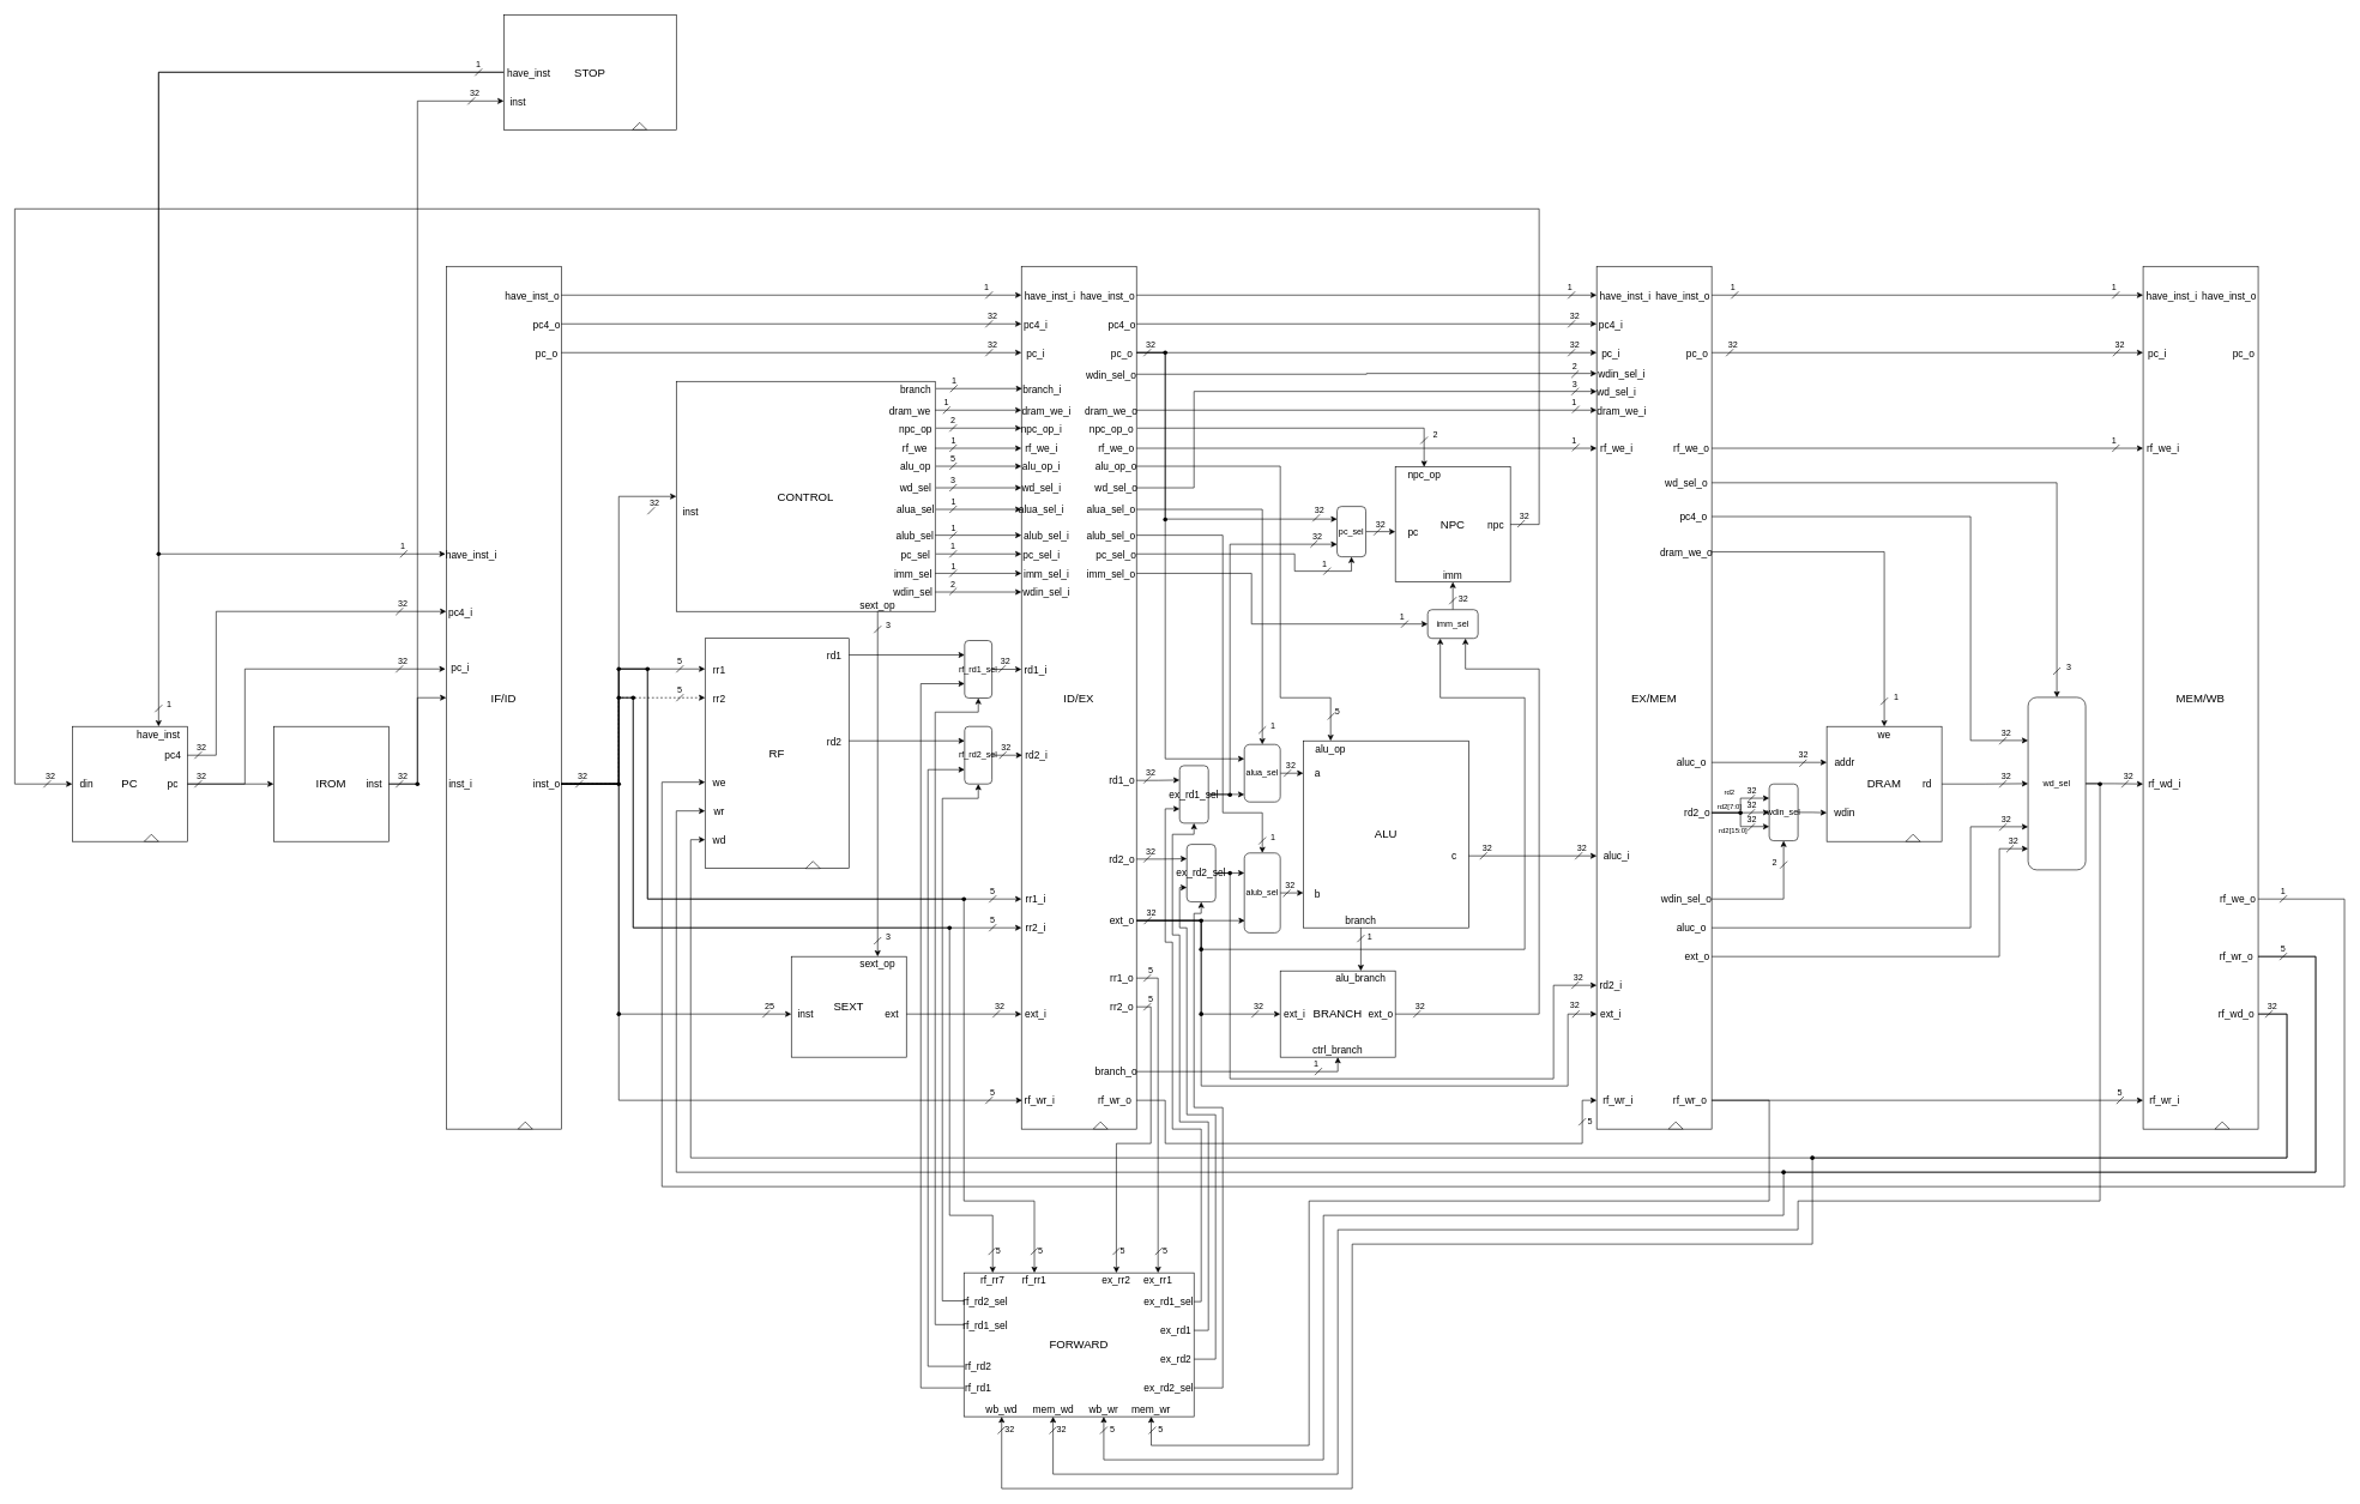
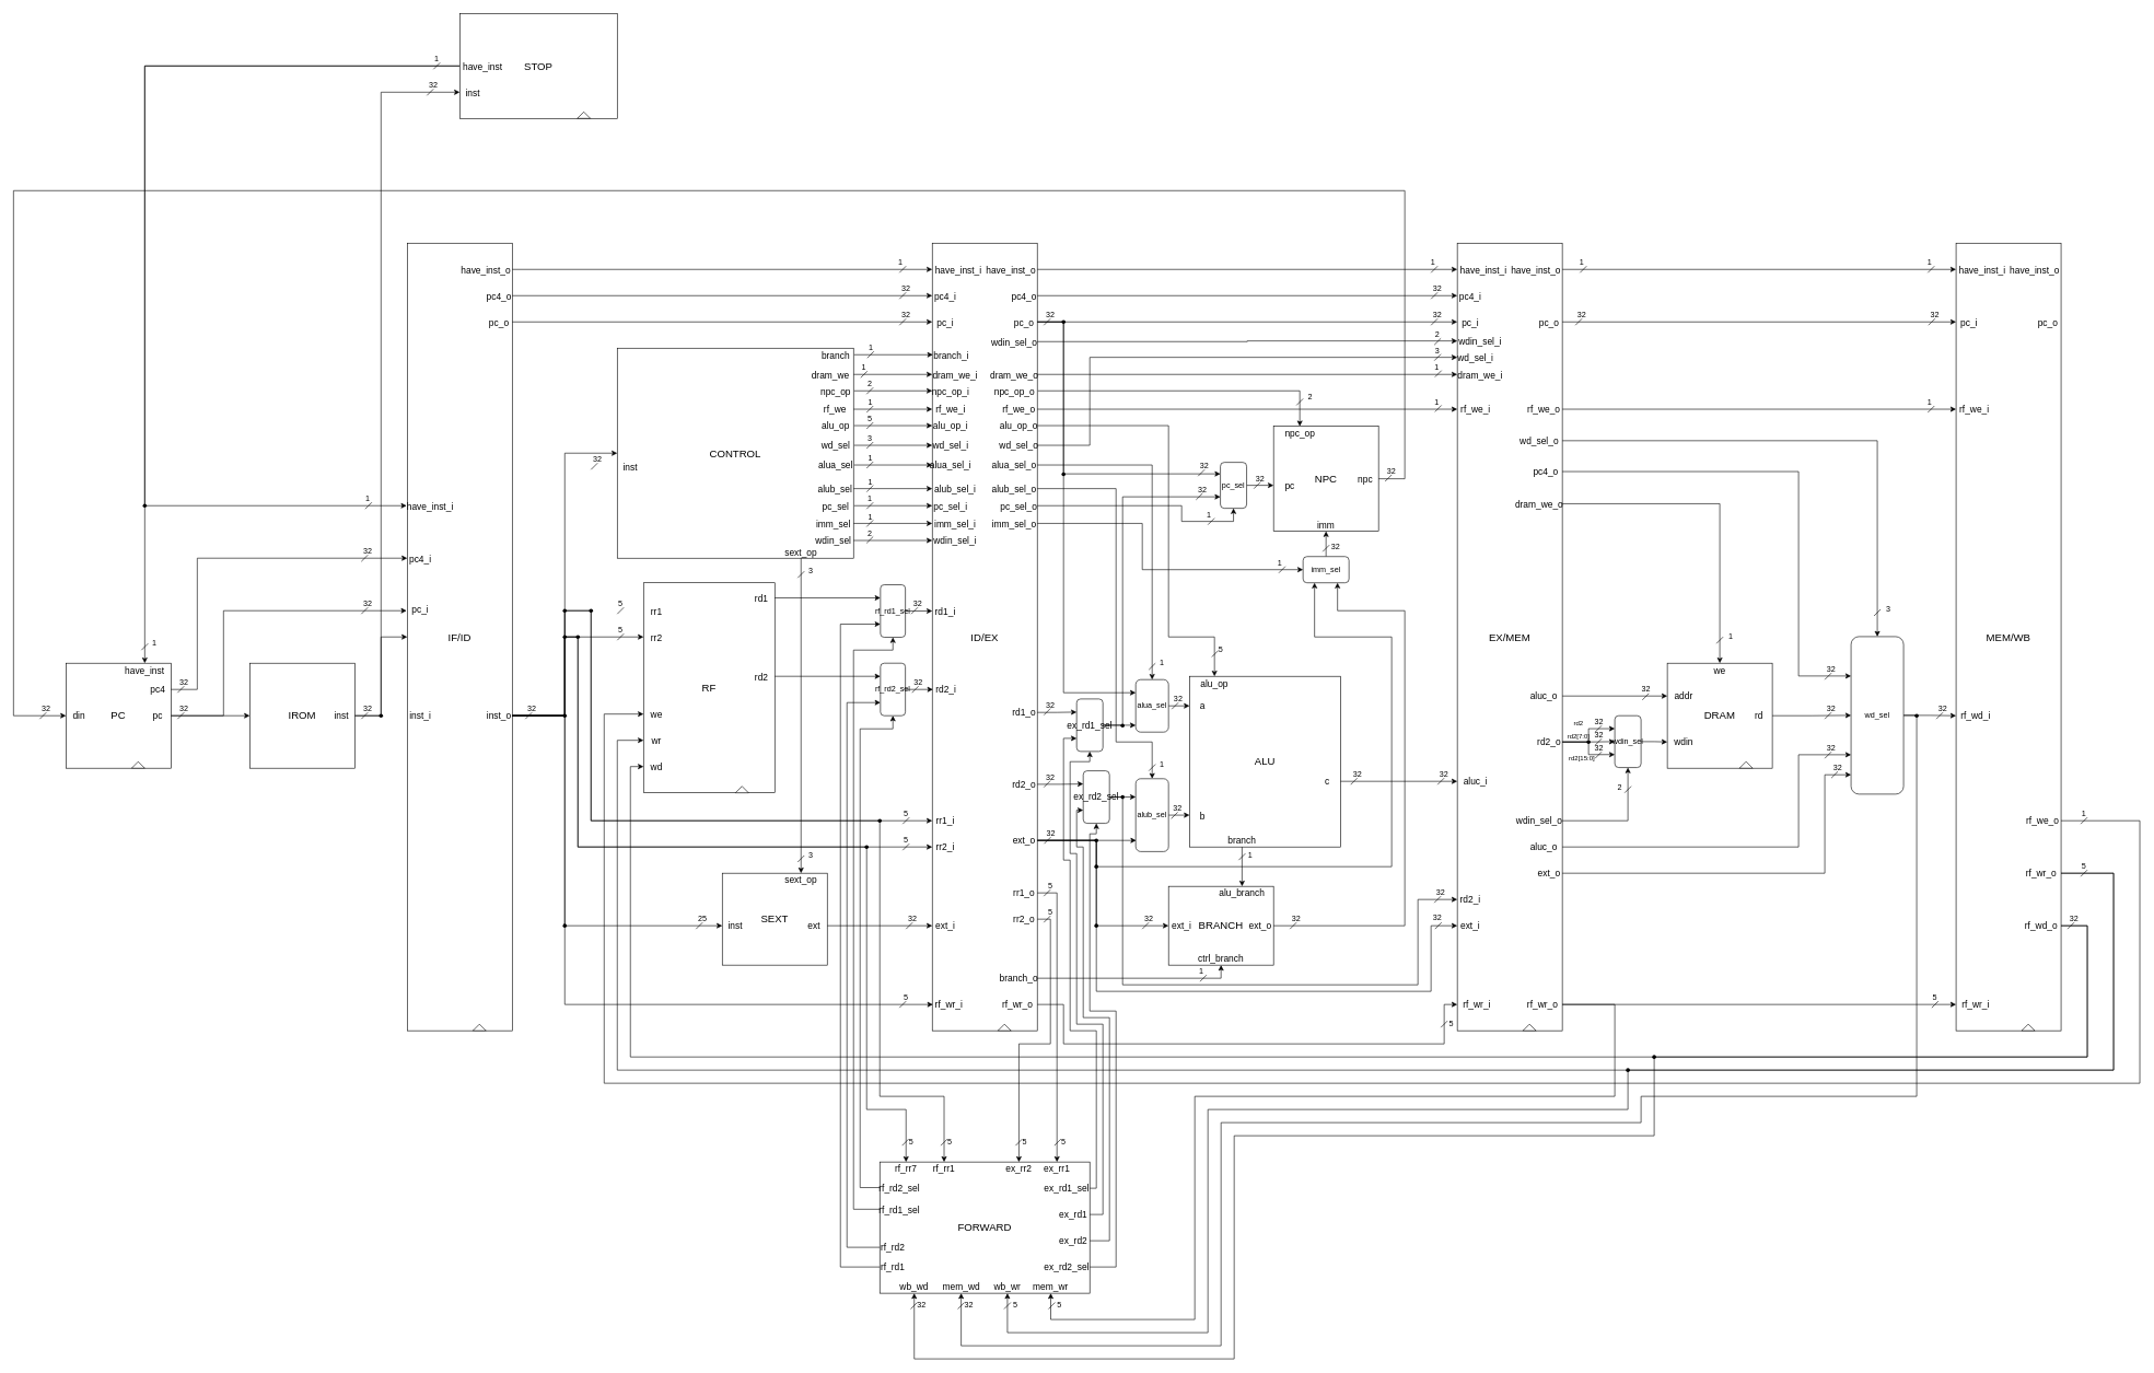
- <mxCell id="35" style="edgeStyle=orthogonalEdgeStyle;rounded=0;orthogonalLoop=1;jettySize=auto;html=1;exitX=1;exitY=0.5;exitDx=0;exitDy=0;entryX=0;entryY=0.5;entryDx=0;entryDy=0;" parent="1" source="44" target="45" edge="1"><mxGeometry relative="1" as="geometry"><Array as="points"><mxPoint y="1090" x="860" /><mxPoint y="930" x="860" /></Array></mxGeometry></mxCell>
- <mxCell id="36" style="edgeStyle=orthogonalEdgeStyle;rounded=0;orthogonalLoop=1;jettySize=auto;html=1;exitX=1;exitY=0.5;exitDx=0;exitDy=0;entryX=0;entryY=0.5;entryDx=0;entryDy=0;dashed=1;" parent="1" source="44" target="46" edge="1"><mxGeometry relative="1" as="geometry"><Array as="points"><mxPoint y="1090" x="860" /><mxPoint y="970" x="860" /></Array></mxGeometry></mxCell>
+ <mxCell id="36" style="edgeStyle=orthogonalEdgeStyle;rounded=0;orthogonalLoop=1;jettySize=auto;html=1;exitX=1;exitY=0.5;exitDx=0;exitDy=0;entryX=0;entryY=0.5;entryDx=0;entryDy=0;" parent="1" source="44" target="46" edge="1"><mxGeometry relative="1" as="geometry"><Array as="points"><mxPoint y="1090" x="860" /><mxPoint y="970" x="860" /></Array></mxGeometry></mxCell>
